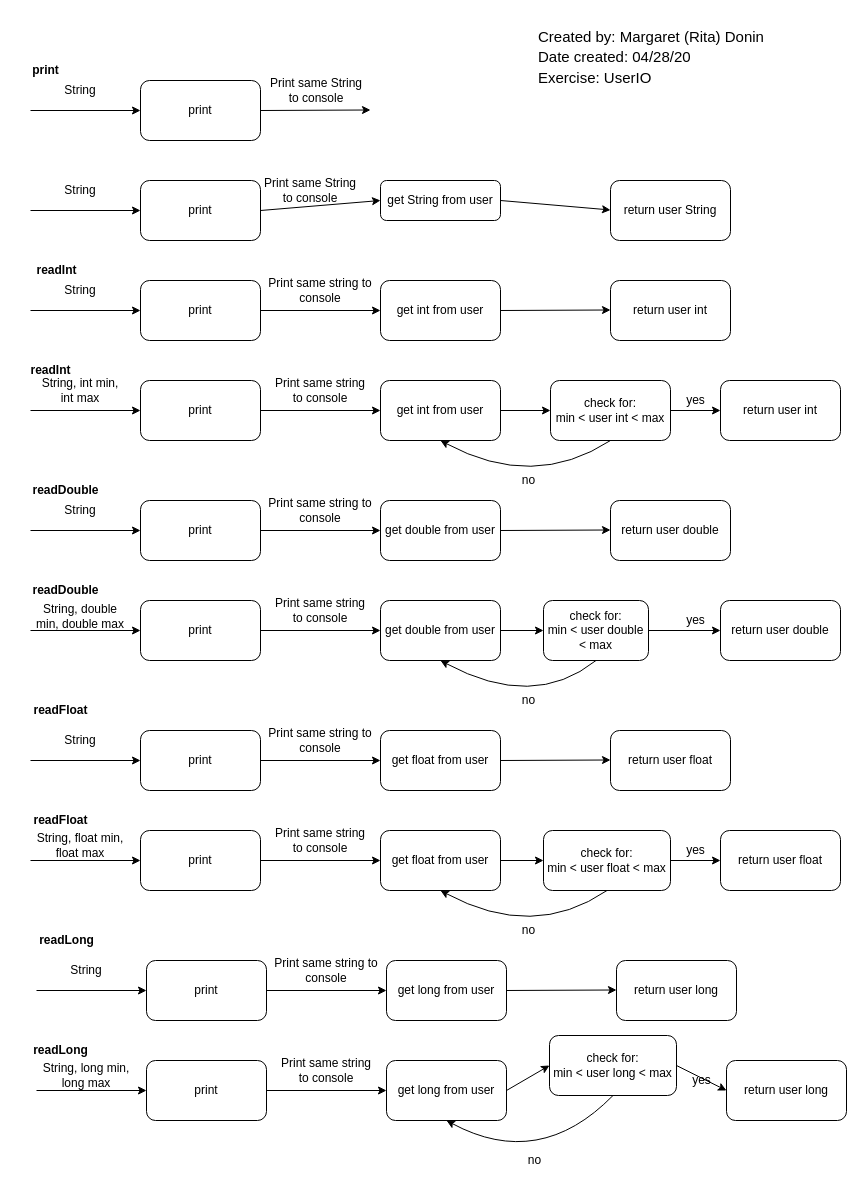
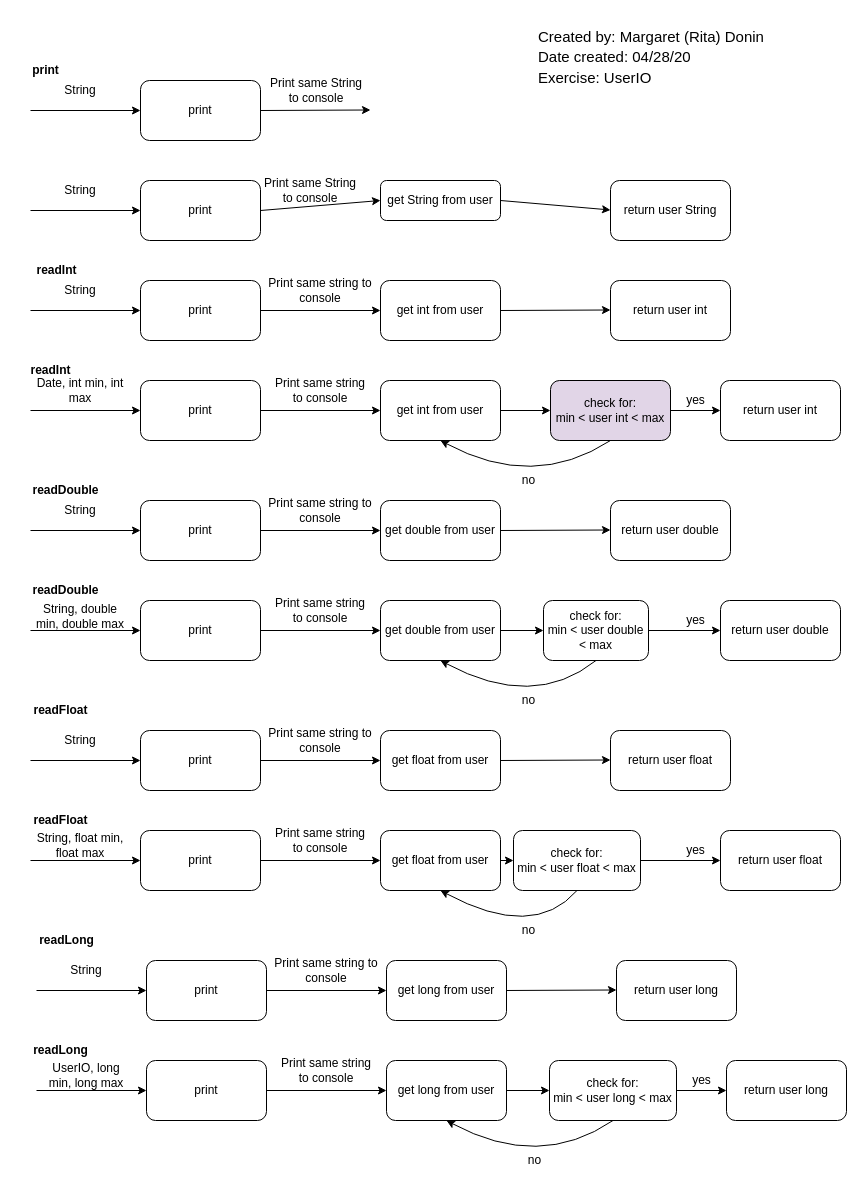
- <mxCell id="23" value="String, int min, int max" style="text;html=1;strokeColor=none;fillColor=none;align=center;verticalAlign=middle;whiteSpace=wrap;rounded=0;" vertex="1" parent="1"><mxGeometry x="35" y="380" width="90" height="20" as="geometry" /></mxCell>
+ <mxCell id="23" value="Date, int min, int max" style="text;html=1;strokeColor=none;fillColor=none;align=center;verticalAlign=middle;whiteSpace=wrap;rounded=0;" vertex="1" parent="1"><mxGeometry x="35" y="380" width="90" height="20" as="geometry" /></mxCell>
- <mxCell id="31" value="check for:&lt;br&gt;min &amp;lt; user int &amp;lt; max" style="rounded=1;whiteSpace=wrap;html=1;" vertex="1" parent="1"><mxGeometry x="550" y="380" width="120" height="60" as="geometry" /></mxCell>
+ <mxCell id="31" value="check for:&lt;br&gt;min &amp;lt; user int &amp;lt; max" style="rounded=1;whiteSpace=wrap;html=1;fillColor=#e1d5e7;" vertex="1" parent="1"><mxGeometry x="550" y="380" width="120" height="60" as="geometry" /></mxCell>
- <mxCell id="78" value="check for:&lt;br&gt;min &amp;lt; user float &amp;lt; max" style="rounded=1;whiteSpace=wrap;html=1;" vertex="1" parent="1"><mxGeometry x="543" y="830" width="127" height="60" as="geometry" /></mxCell>
+ <mxCell id="78" value="check for:&lt;br&gt;min &amp;lt; user float &amp;lt; max" style="rounded=1;whiteSpace=wrap;html=1;" vertex="1" parent="1"><mxGeometry x="513" y="830" width="127" height="60" as="geometry" /></mxCell>
- <mxCell id="101" value="check for:&lt;br&gt;min &amp;lt; user long &amp;lt; max" style="rounded=1;whiteSpace=wrap;html=1;" vertex="1" parent="1"><mxGeometry x="549" y="1035" width="127" height="60" as="geometry" /></mxCell>
+ <mxCell id="101" value="check for:&lt;br&gt;min &amp;lt; user long &amp;lt; max" style="rounded=1;whiteSpace=wrap;html=1;" vertex="1" parent="1"><mxGeometry x="549" y="1060" width="127" height="60" as="geometry" /></mxCell>
- <mxCell id="93" value="String, long min, long max" style="text;html=1;strokeColor=none;fillColor=none;align=center;verticalAlign=middle;whiteSpace=wrap;rounded=0;" vertex="1" parent="1"><mxGeometry x="41" y="1065" width="90" height="20" as="geometry" /></mxCell>
+ <mxCell id="93" value="UserIO, long min, long max" style="text;html=1;strokeColor=none;fillColor=none;align=center;verticalAlign=middle;whiteSpace=wrap;rounded=0;" vertex="1" parent="1"><mxGeometry x="41" y="1065" width="90" height="20" as="geometry" /></mxCell>
